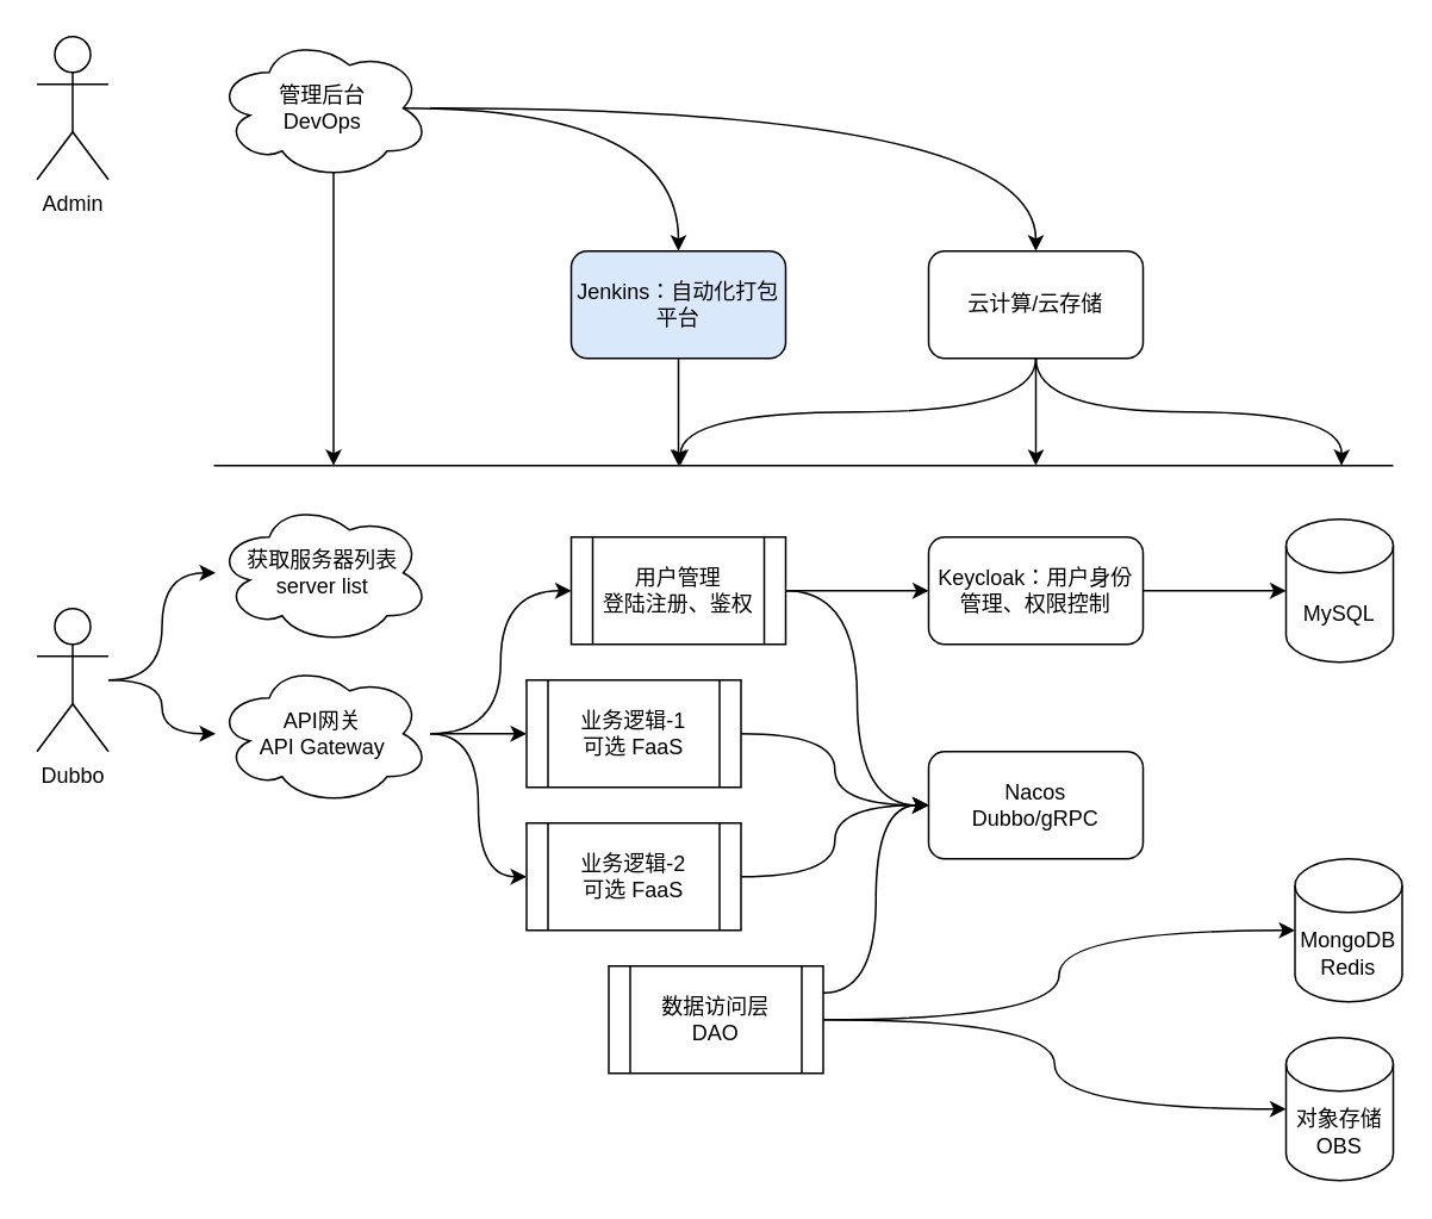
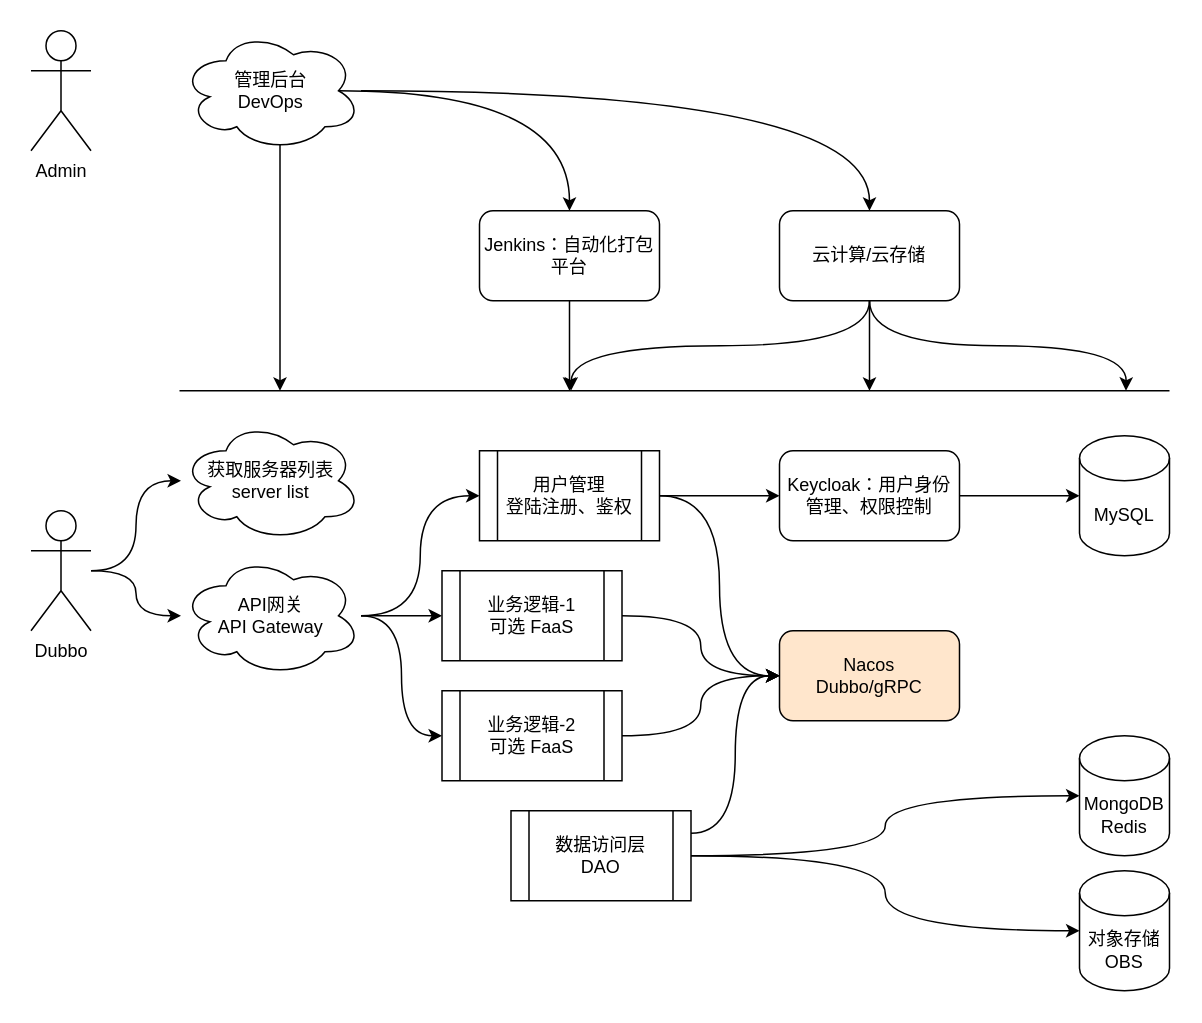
- <mxCell id="33" value="Jenkins：自动化打包平台" style="rounded=1;whiteSpace=wrap;html=1;fillColor=#dae8fc;" vertex="1" parent="1"><mxGeometry x="319" y="140" width="120" height="60" as="geometry" /></mxCell>
+ <mxCell id="33" value="Jenkins：自动化打包平台" style="rounded=1;whiteSpace=wrap;html=1;" vertex="1" parent="1"><mxGeometry x="319" y="140" width="120" height="60" as="geometry" /></mxCell>
- <mxCell id="19" value="Nacos&lt;br&gt;Dubbo/gRPC" style="rounded=1;whiteSpace=wrap;html=1;" vertex="1" parent="1"><mxGeometry x="519" y="420" width="120" height="60" as="geometry" /></mxCell>
+ <mxCell id="19" value="Nacos&lt;br&gt;Dubbo/gRPC" style="rounded=1;whiteSpace=wrap;html=1;fillColor=#ffe6cc;" vertex="1" parent="1"><mxGeometry x="519" y="420" width="120" height="60" as="geometry" /></mxCell>
- <mxCell id="20" value="MongoDB&lt;br&gt;Redis" style="shape=cylinder3;whiteSpace=wrap;html=1;boundedLbl=1;backgroundOutline=1;size=15;" vertex="1" parent="1"><mxGeometry x="724" y="480" width="60" height="80" as="geometry" /></mxCell>
+ <mxCell id="20" value="MongoDB&lt;br&gt;Redis" style="shape=cylinder3;whiteSpace=wrap;html=1;boundedLbl=1;backgroundOutline=1;size=15;" vertex="1" parent="1"><mxGeometry x="719" y="490" width="60" height="80" as="geometry" /></mxCell>
